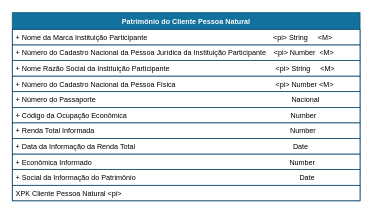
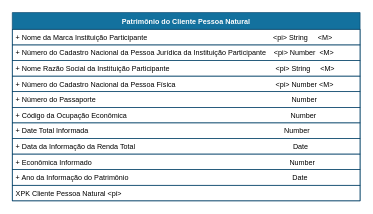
- <mxCell id="7" value="+ Número do Passaporte                                                                                                  Nacional" style="text;fillColor=none;align=left;verticalAlign=top;spacingLeft=4;spacingRight=4;overflow=hidden;rotatable=0;points=[[0,0.5],[1,0.5]];portConstraint=eastwest;strokeColor=#003F66;" parent="2" vertex="1"><mxGeometry y="132" width="580" height="26" as="geometry" /></mxCell>
+ <mxCell id="7" value="+ Número do Passaporte                                                                                                  Number" style="text;fillColor=none;align=left;verticalAlign=top;spacingLeft=4;spacingRight=4;overflow=hidden;rotatable=0;points=[[0,0.5],[1,0.5]];portConstraint=eastwest;strokeColor=#003F66;" parent="2" vertex="1"><mxGeometry y="132" width="580" height="26" as="geometry" /></mxCell>
- <mxCell id="9" value="+ Renda Total Informada                                                                                                  Number" style="text;fillColor=none;align=left;verticalAlign=top;spacingLeft=4;spacingRight=4;overflow=hidden;rotatable=0;points=[[0,0.5],[1,0.5]];portConstraint=eastwest;strokeColor=#003F66;" parent="2" vertex="1"><mxGeometry y="184" width="580" height="26" as="geometry" /></mxCell>
+ <mxCell id="9" value="+ Date Total Informada                                                                                                  Number" style="text;fillColor=none;align=left;verticalAlign=top;spacingLeft=4;spacingRight=4;overflow=hidden;rotatable=0;points=[[0,0.5],[1,0.5]];portConstraint=eastwest;strokeColor=#003F66;" parent="2" vertex="1"><mxGeometry y="184" width="580" height="26" as="geometry" /></mxCell>
- <mxCell id="12" value="+ Social da Informação do Patrimônio                                                                                  Date" style="text;fillColor=none;align=left;verticalAlign=top;spacingLeft=4;spacingRight=4;overflow=hidden;rotatable=0;points=[[0,0.5],[1,0.5]];portConstraint=eastwest;strokeColor=#003F66;" parent="2" vertex="1"><mxGeometry y="262" width="580" height="26" as="geometry" /></mxCell>
+ <mxCell id="12" value="+ Ano da Informação do Patrimônio                                                                                  Date" style="text;fillColor=none;align=left;verticalAlign=top;spacingLeft=4;spacingRight=4;overflow=hidden;rotatable=0;points=[[0,0.5],[1,0.5]];portConstraint=eastwest;strokeColor=#003F66;" parent="2" vertex="1"><mxGeometry y="262" width="580" height="26" as="geometry" /></mxCell>
